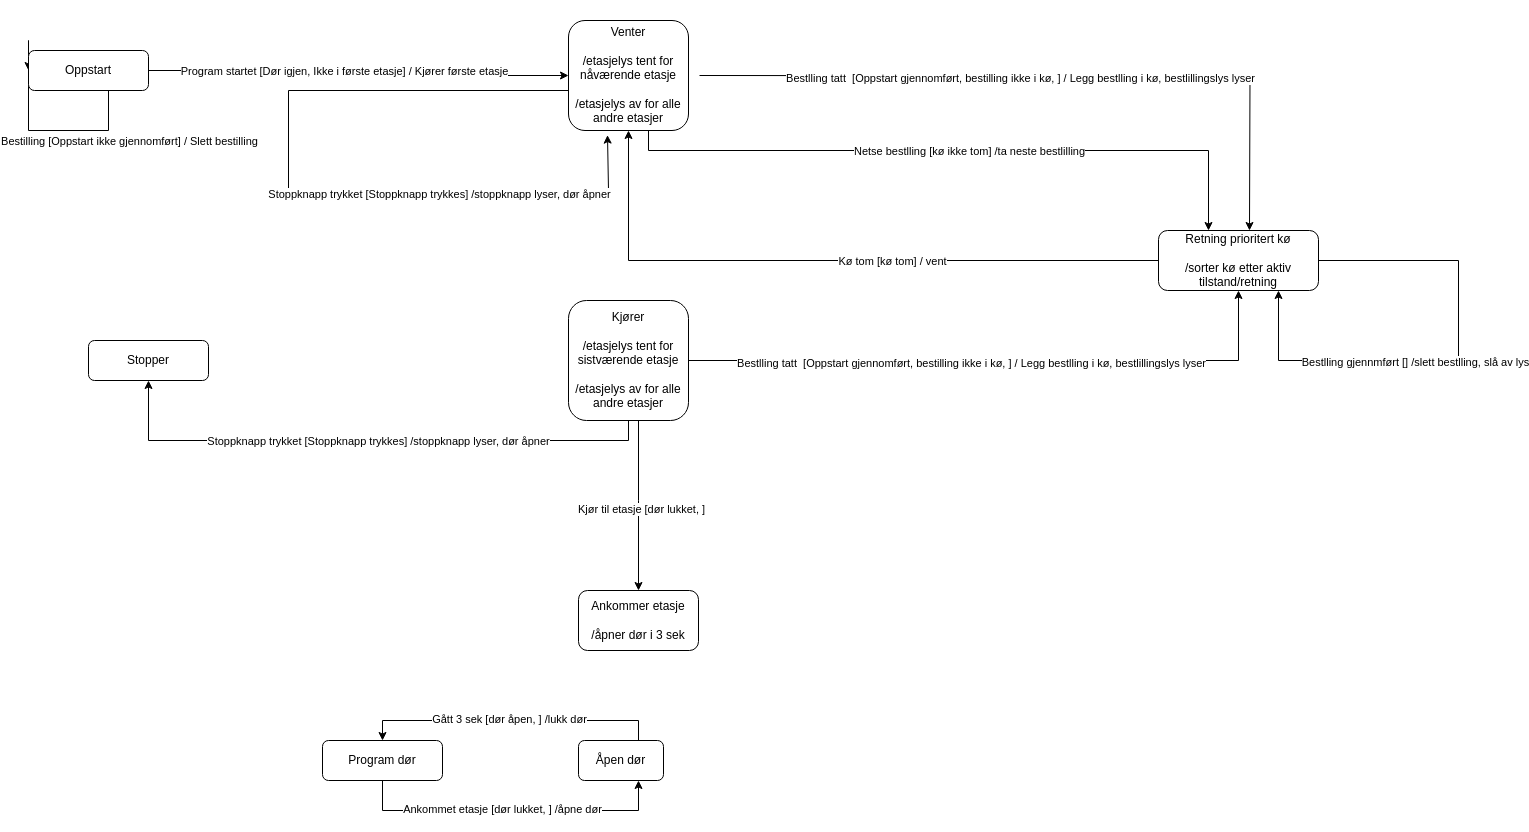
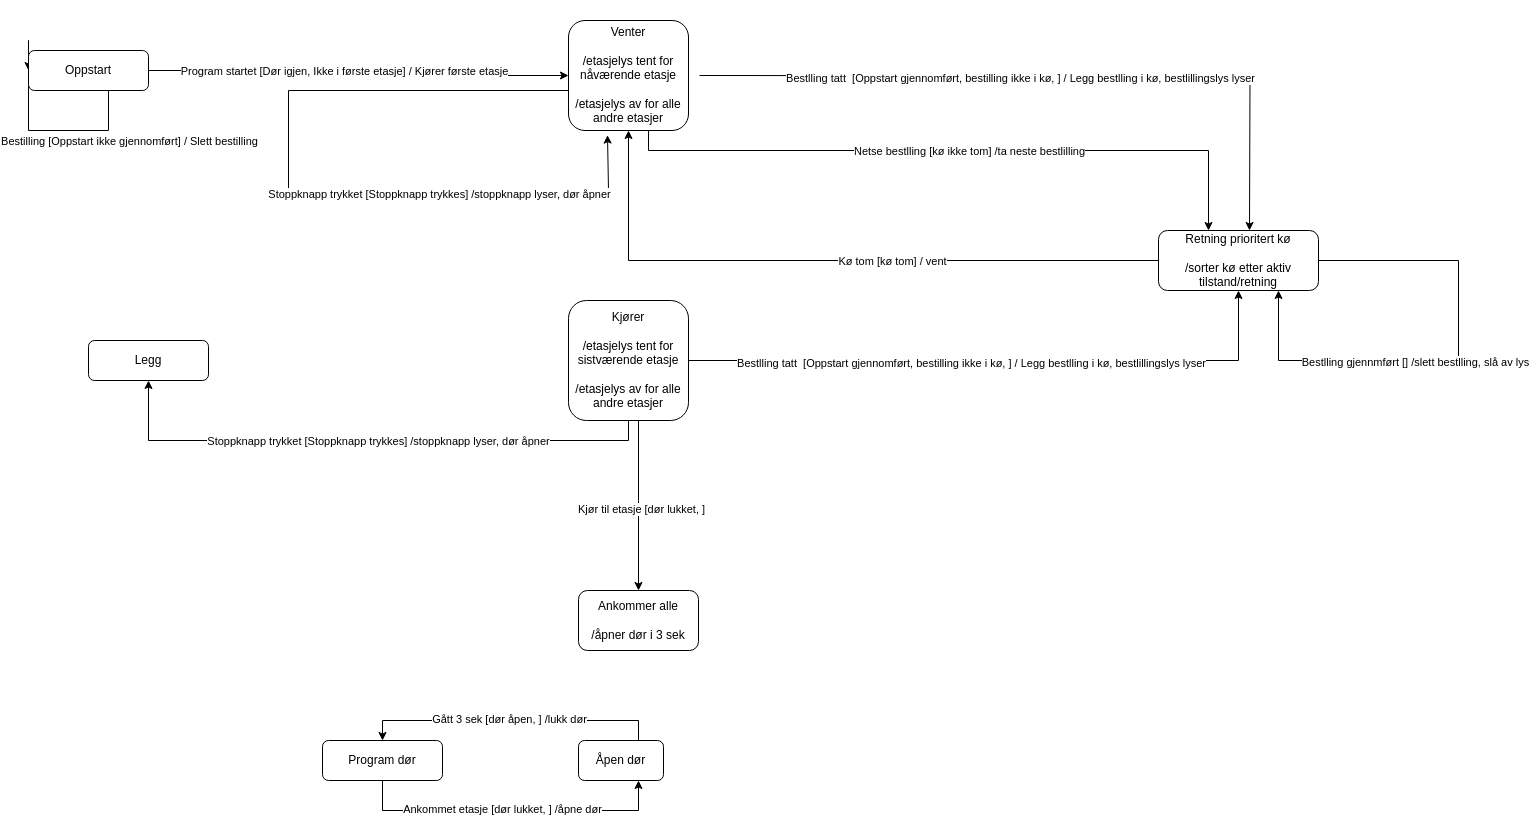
- <mxCell id="24" value="Stopper" style="rounded=1;whiteSpace=wrap;html=1;fontSize=12;glass=0;strokeWidth=1;shadow=0;" vertex="1" parent="1"><mxGeometry x="80" y="340" width="120" height="40" as="geometry" /></mxCell>
+ <mxCell id="24" value="Legg" style="rounded=1;whiteSpace=wrap;html=1;fontSize=12;glass=0;strokeWidth=1;shadow=0;" vertex="1" parent="1"><mxGeometry x="80" y="340" width="120" height="40" as="geometry" /></mxCell>
- <mxCell id="27" value="&lt;div&gt;Ankommer etasje &lt;br&gt;&lt;/div&gt;&lt;div&gt;&lt;br&gt;&lt;/div&gt;&lt;div&gt;/åpner dør i 3 sek&lt;br&gt;&lt;/div&gt;" style="rounded=1;whiteSpace=wrap;html=1;fontSize=12;glass=0;strokeWidth=1;shadow=0;" vertex="1" parent="1"><mxGeometry x="570" y="590" width="120" height="60" as="geometry" /></mxCell>
+ <mxCell id="27" value="&lt;div&gt;Ankommer alle &lt;br&gt;&lt;/div&gt;&lt;div&gt;&lt;br&gt;&lt;/div&gt;&lt;div&gt;/åpner dør i 3 sek&lt;br&gt;&lt;/div&gt;" style="rounded=1;whiteSpace=wrap;html=1;fontSize=12;glass=0;strokeWidth=1;shadow=0;" vertex="1" parent="1"><mxGeometry x="570" y="590" width="120" height="60" as="geometry" /></mxCell>
